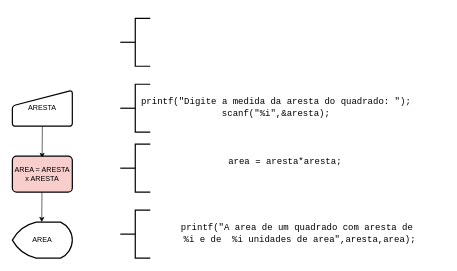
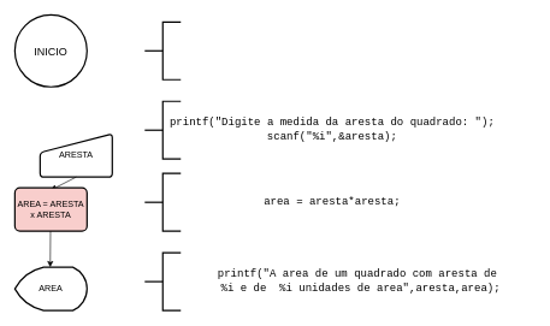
+ <mxCell id="3" value="&lt;font style=&quot;font-size: 15px&quot;&gt;INICIO&lt;/font&gt;" style="strokeWidth=2;html=1;shape=mxgraph.flowchart.start_2;whiteSpace=wrap;verticalAlign=middle;align=center;" parent="1" vertex="1"><mxGeometry x="20" y="20" width="100" height="100" as="geometry" /></mxCell>
- <mxCell id="2" value="ARESTA" style="html=1;strokeWidth=2;shape=manualInput;whiteSpace=wrap;rounded=1;size=26;arcSize=11;verticalAlign=middle;align=center;" parent="1" vertex="1"><mxGeometry x="20" y="150" width="100" height="60" as="geometry" /></mxCell>
+ <mxCell id="2" value="ARESTA" style="html=1;strokeWidth=2;shape=manualInput;whiteSpace=wrap;rounded=1;size=26;arcSize=11;verticalAlign=middle;align=center;" parent="1" vertex="1"><mxGeometry x="55" y="185" width="100" height="60" as="geometry" /></mxCell>
- <mxCell id="12" value="&lt;div style=&quot;font-family: &amp;quot;consolas&amp;quot; , &amp;quot;courier new&amp;quot; , monospace ; font-weight: normal ; font-size: 15px ; line-height: 20px&quot;&gt;&lt;div style=&quot;font-family: consolas, &amp;quot;courier new&amp;quot;, monospace; line-height: 20px;&quot;&gt;&lt;span style=&quot;&quot;&gt;area&lt;/span&gt;&amp;nbsp;=&amp;nbsp;&lt;span style=&quot;&quot;&gt;aresta&lt;/span&gt;*&lt;span style=&quot;&quot;&gt;aresta&lt;/span&gt;;&lt;/div&gt;&lt;/div&gt;" style="text;whiteSpace=wrap;html=1;rounded=0;align=center;verticalAlign=middle;labelBorderColor=none;" parent="1" vertex="1"><mxGeometry x="265" y="240" width="420" height="60" as="geometry" /></mxCell>
+ <mxCell id="12" value="&lt;div style=&quot;font-family: &amp;quot;consolas&amp;quot; , &amp;quot;courier new&amp;quot; , monospace ; font-weight: normal ; font-size: 15px ; line-height: 20px&quot;&gt;&lt;div style=&quot;font-family: consolas, &amp;quot;courier new&amp;quot;, monospace; line-height: 20px;&quot;&gt;&lt;span style=&quot;&quot;&gt;area&lt;/span&gt;&amp;nbsp;=&amp;nbsp;&lt;span style=&quot;&quot;&gt;aresta&lt;/span&gt;*&lt;span style=&quot;&quot;&gt;aresta&lt;/span&gt;;&lt;/div&gt;&lt;/div&gt;" style="text;whiteSpace=wrap;html=1;rounded=0;align=center;verticalAlign=middle;labelBorderColor=none;" parent="1" vertex="1"><mxGeometry x="250" y="250" width="420" height="60" as="geometry" /></mxCell>
